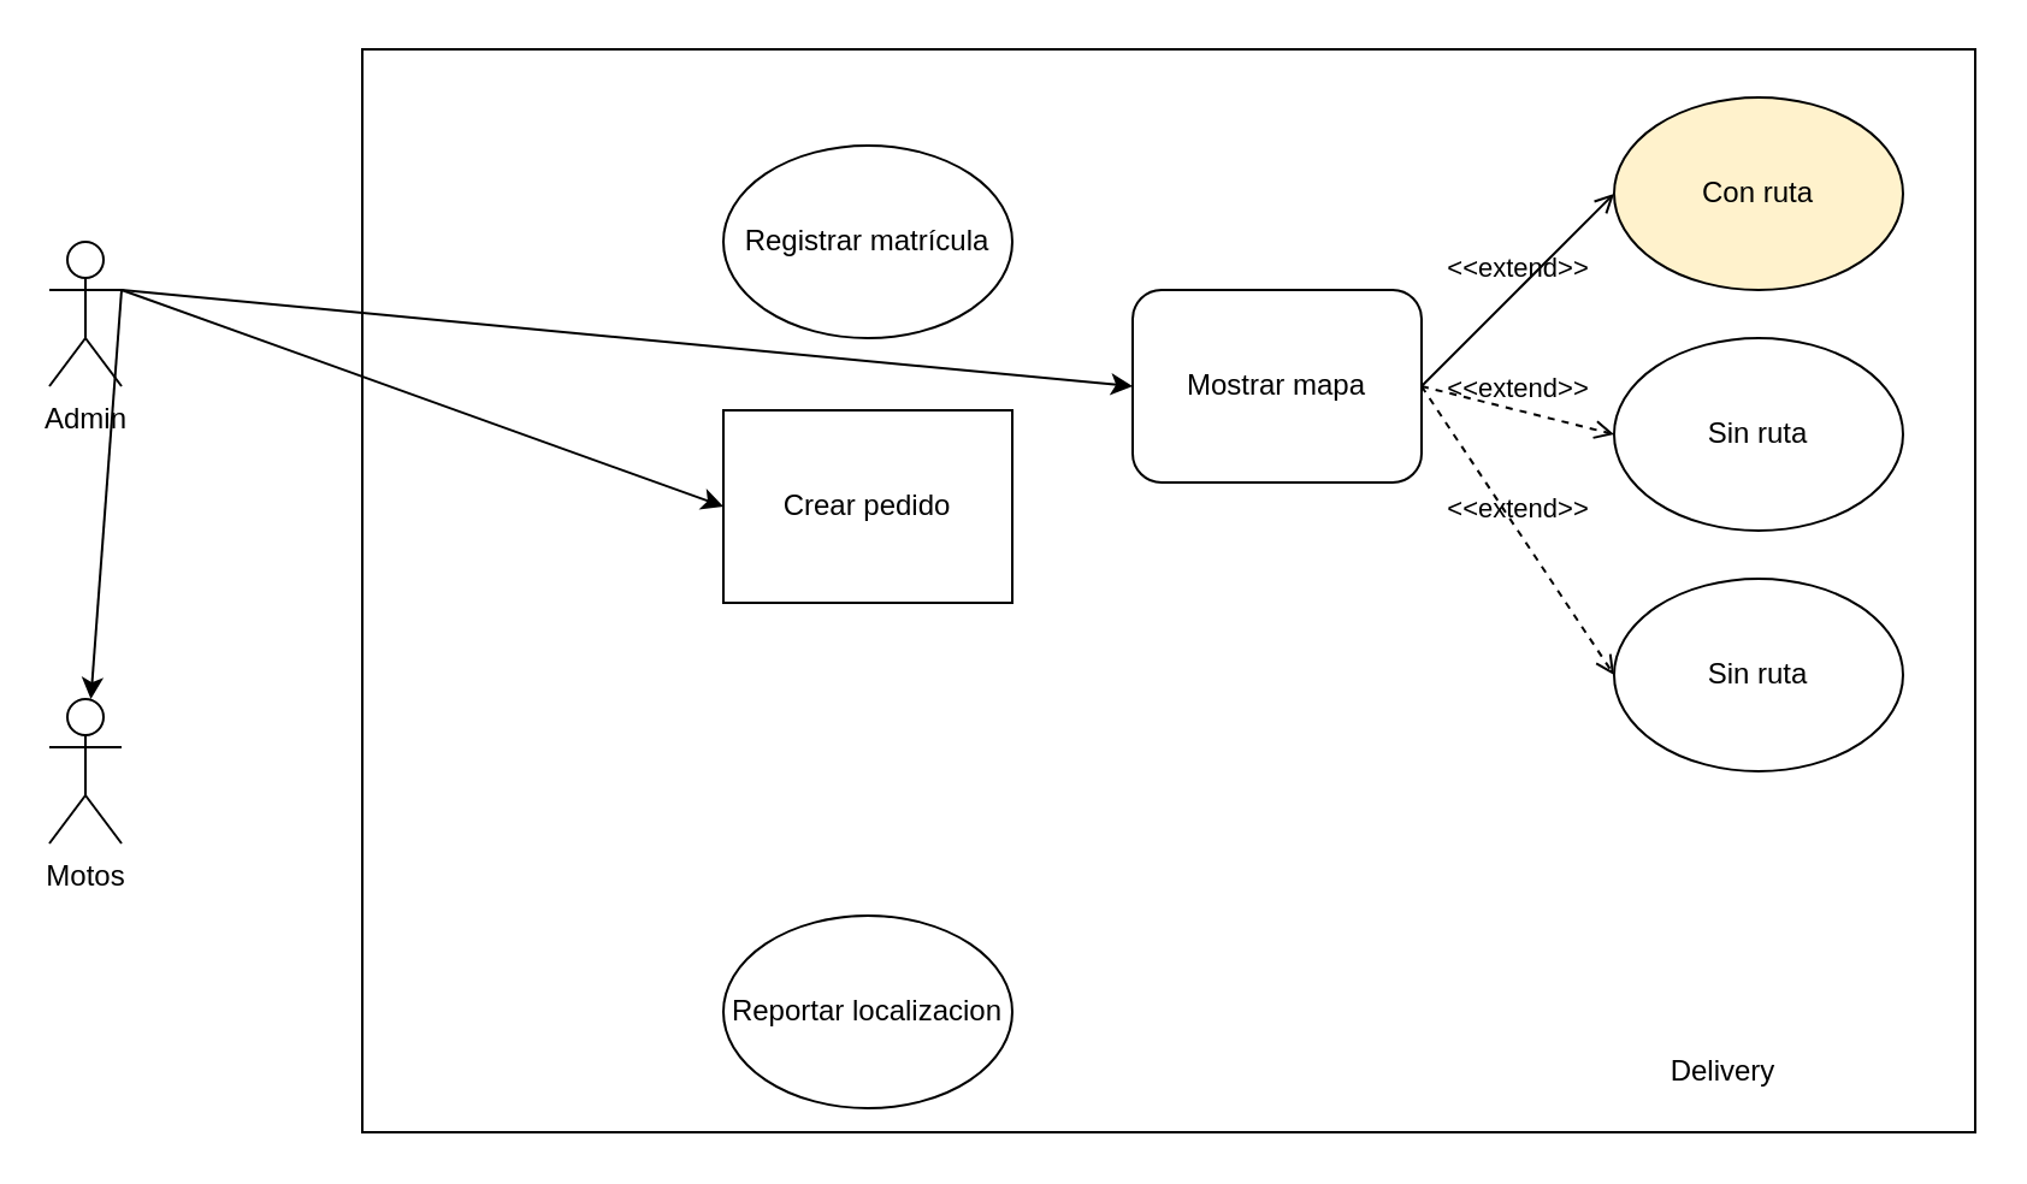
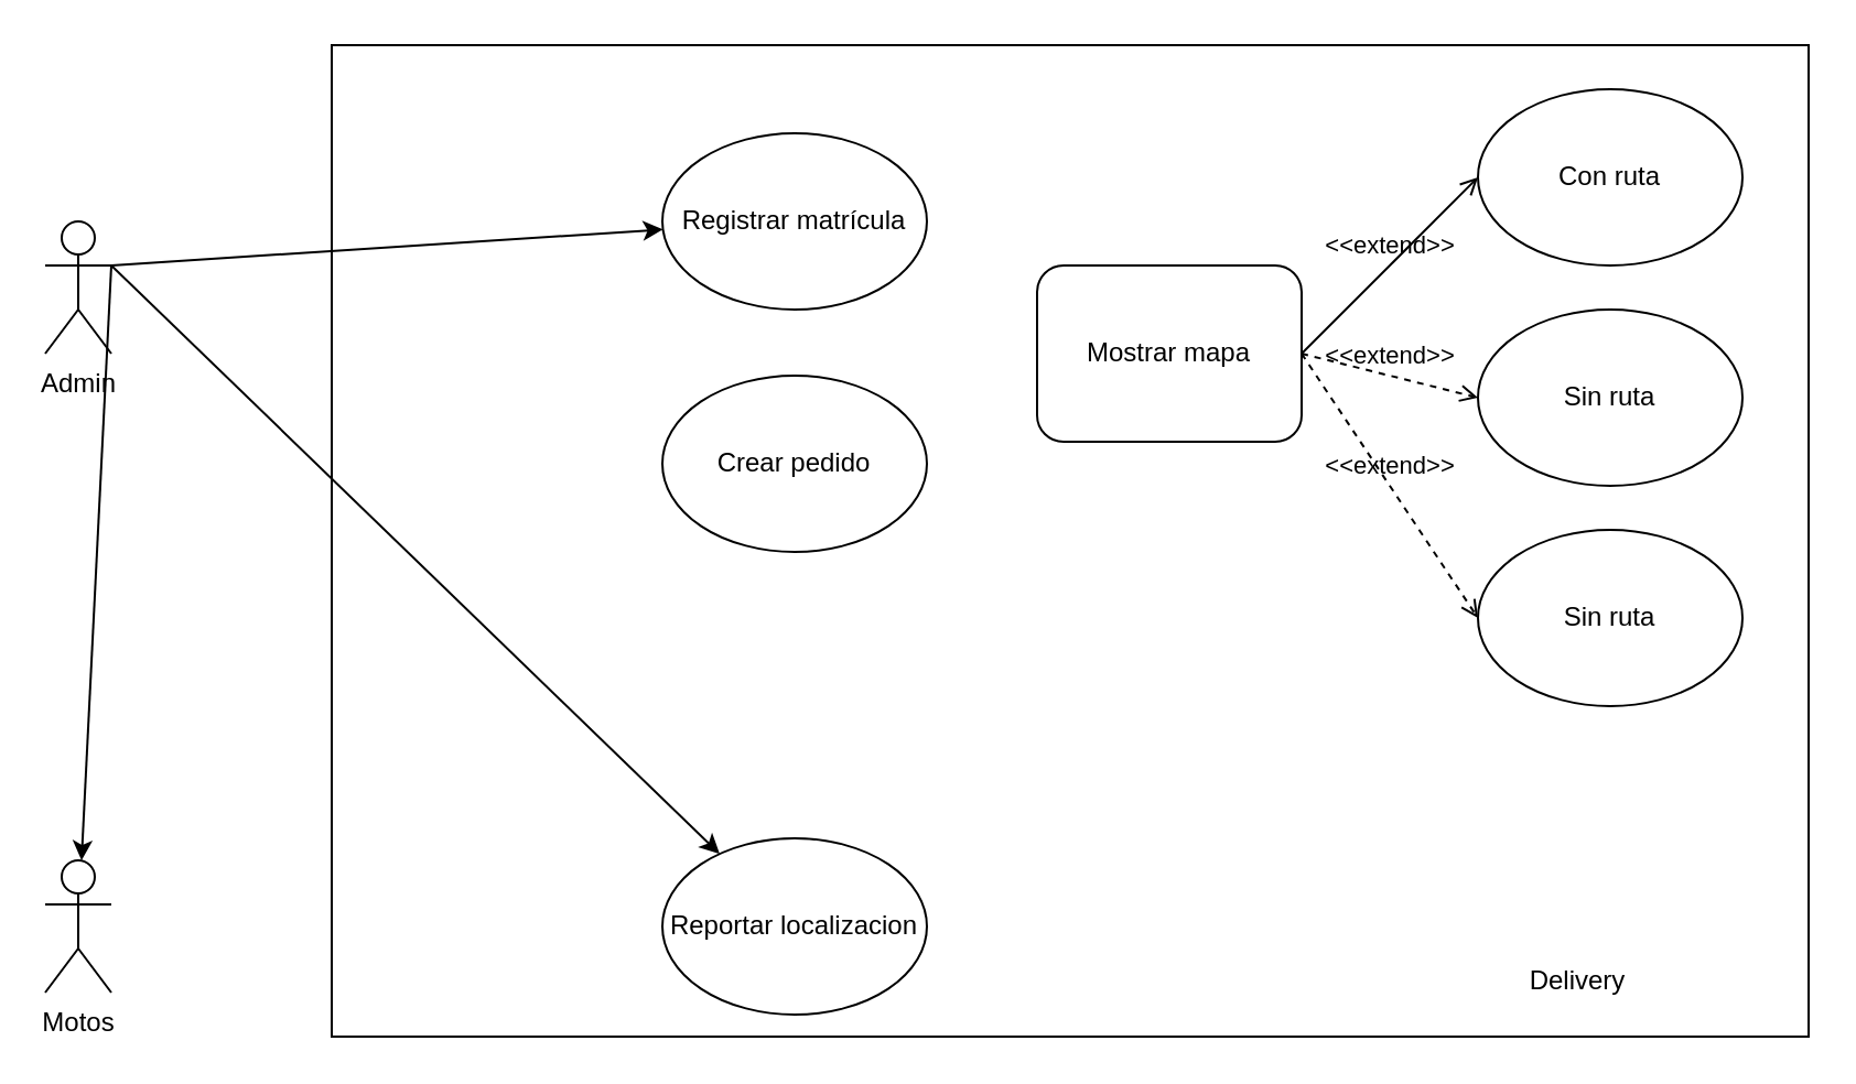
- <mxCell id="9" value="Con ruta" style="ellipse;whiteSpace=wrap;html=1;fillColor=#fff2cc;" parent="1" vertex="1"><mxGeometry x="670" y="40" width="120" height="80" as="geometry" /></mxCell>
+ <mxCell id="9" value="Con ruta" style="ellipse;whiteSpace=wrap;html=1;" parent="1" vertex="1"><mxGeometry x="670" y="40" width="120" height="80" as="geometry" /></mxCell>
- <mxCell id="12" style="rounded=0;orthogonalLoop=1;jettySize=auto;html=1;exitX=1;exitY=0.333;exitDx=0;exitDy=0;exitPerimeter=0;entryX=0;entryY=0.5;entryDx=0;entryDy=0;" parent="1" source="3" target="8" edge="1"><mxGeometry relative="1" as="geometry" /></mxCell>
+ <mxCell id="12" style="rounded=0;orthogonalLoop=1;jettySize=auto;html=1;exitX=1;exitY=0.333;exitDx=0;exitDy=0;exitPerimeter=0;" parent="1" source="3" target="7" edge="1"><mxGeometry relative="1" as="geometry" /></mxCell>
- <mxCell id="11" style="rounded=0;orthogonalLoop=1;jettySize=auto;html=1;exitX=1;exitY=0.333;exitDx=0;exitDy=0;exitPerimeter=0;entryX=0;entryY=0.5;entryDx=0;entryDy=0;" parent="1" source="3" target="6" edge="1"><mxGeometry relative="1" as="geometry" /></mxCell>
+ <mxCell id="11" style="rounded=0;orthogonalLoop=1;jettySize=auto;html=1;exitX=1;exitY=0.333;exitDx=0;exitDy=0;exitPerimeter=0;" parent="1" source="3" target="5" edge="1"><mxGeometry relative="1" as="geometry" /></mxCell>
- <mxCell id="6" value="Crear pedido" style="whiteSpace=wrap;html=1;rounded=0;" parent="1" vertex="1"><mxGeometry x="300" y="170" width="120" height="80" as="geometry" /></mxCell>
+ <mxCell id="6" value="Crear pedido" style="ellipse;whiteSpace=wrap;html=1;" parent="1" vertex="1"><mxGeometry x="300" y="170" width="120" height="80" as="geometry" /></mxCell>
- <mxCell id="4" value="Motos" style="shape=umlActor;verticalLabelPosition=bottom;verticalAlign=top;html=1;outlineConnect=0;" parent="1" vertex="1"><mxGeometry x="20" y="290" width="30" height="60" as="geometry" /></mxCell>
+ <mxCell id="4" value="Motos" style="shape=umlActor;verticalLabelPosition=bottom;verticalAlign=top;html=1;outlineConnect=0;" parent="1" vertex="1"><mxGeometry x="20" y="390" width="30" height="60" as="geometry" /></mxCell>
